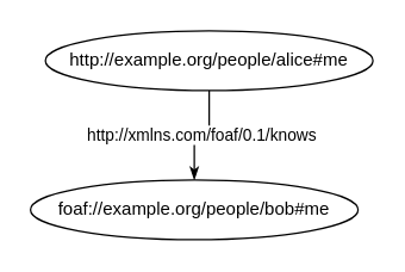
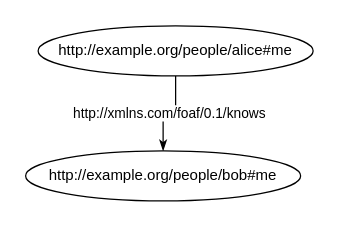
- <mxCell id="4" value="foaf://example.org/people/bob#me" style="ellipse;whiteSpace=wrap;html=1;" parent="1" vertex="1"><mxGeometry x="20" y="120" width="220" height="40" as="geometry" /></mxCell>
+ <mxCell id="4" value="http://example.org/people/bob#me" style="ellipse;whiteSpace=wrap;html=1;" parent="1" vertex="1"><mxGeometry x="20" y="120" width="220" height="40" as="geometry" /></mxCell>
